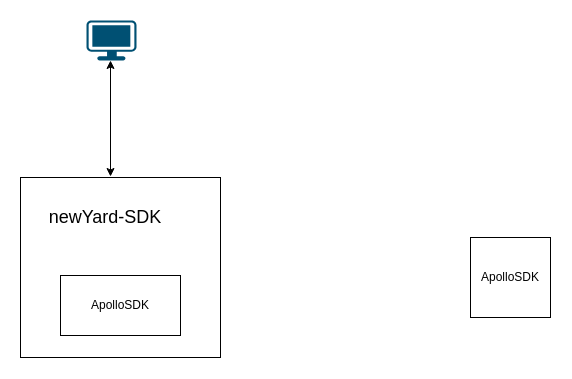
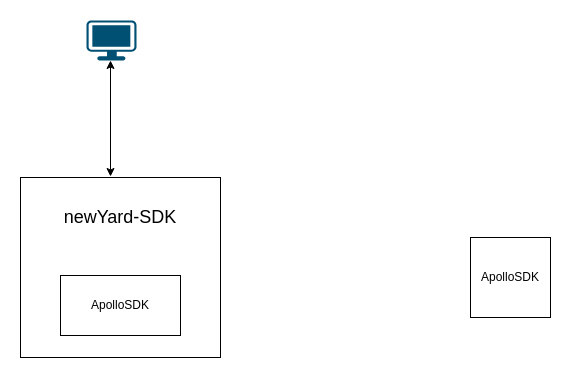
- <mxCell id="4" value="&lt;font style=&quot;font-size: 18px&quot;&gt;newYard-SDK&lt;/font&gt;" style="text;html=1;strokeColor=none;fillColor=none;align=center;verticalAlign=middle;whiteSpace=wrap;rounded=0;" vertex="1" parent="1"><mxGeometry x="25" y="207" width="160" height="20" as="geometry" /></mxCell>
+ <mxCell id="4" value="&lt;font style=&quot;font-size: 18px&quot;&gt;newYard-SDK&lt;/font&gt;" style="text;html=1;strokeColor=none;fillColor=none;align=center;verticalAlign=middle;whiteSpace=wrap;rounded=0;" vertex="1" parent="1"><mxGeometry x="40" y="207" width="160" height="20" as="geometry" /></mxCell>
